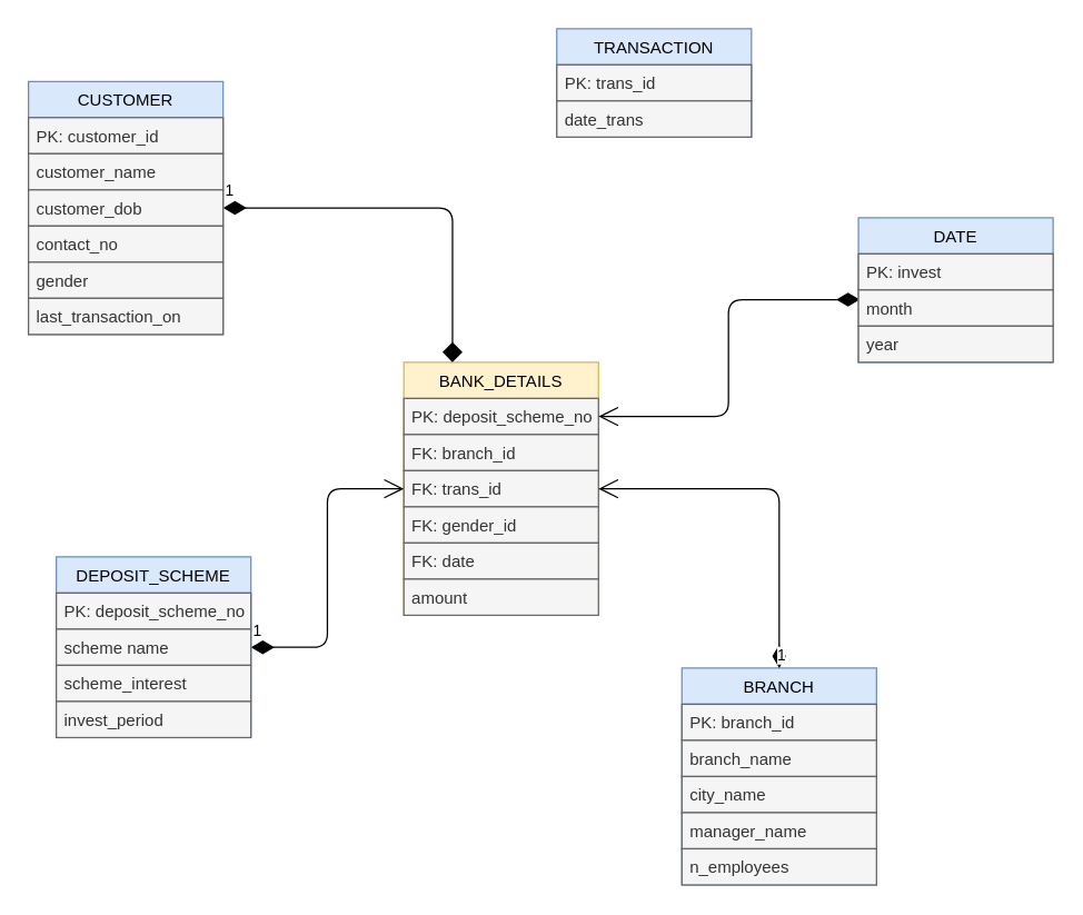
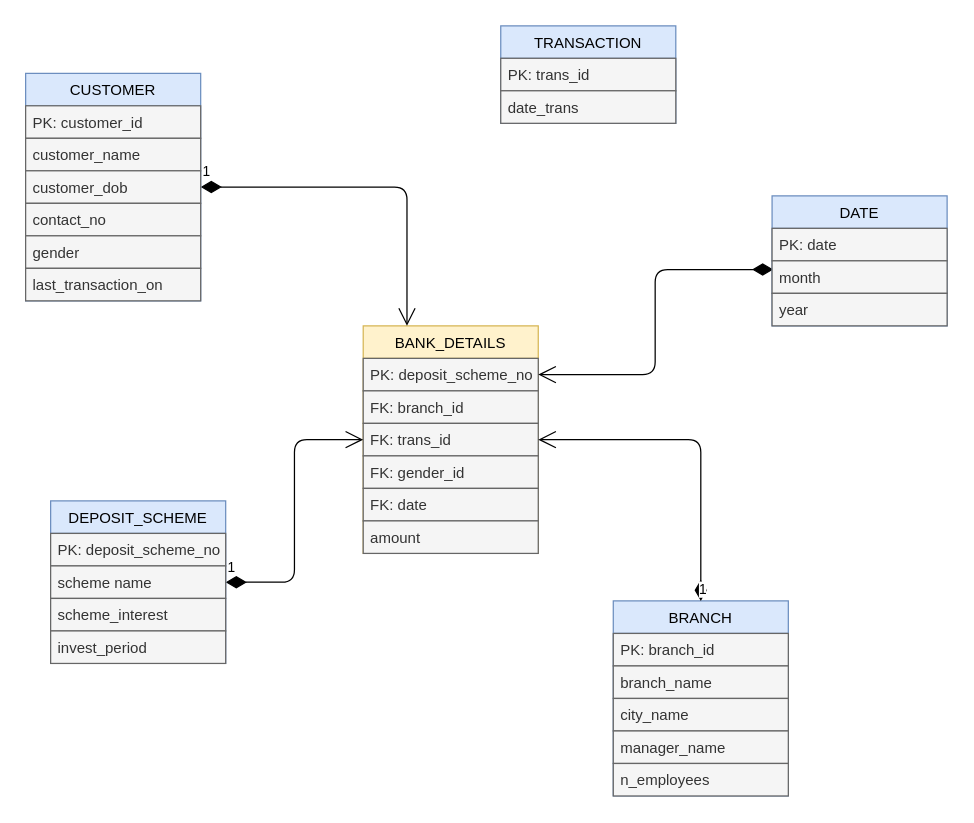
- <mxCell id="30" value="PK: invest" style="text;strokeColor=#666666;fillColor=#f5f5f5;align=left;verticalAlign=top;spacingLeft=4;spacingRight=4;overflow=hidden;rotatable=0;points=[[0,0.5],[1,0.5]];portConstraint=eastwest;fontColor=#333333;" vertex="1" parent="29"><mxGeometry y="26" width="140" height="26" as="geometry" /></mxCell>
+ <mxCell id="30" value="PK: date" style="text;strokeColor=#666666;fillColor=#f5f5f5;align=left;verticalAlign=top;spacingLeft=4;spacingRight=4;overflow=hidden;rotatable=0;points=[[0,0.5],[1,0.5]];portConstraint=eastwest;fontColor=#333333;" vertex="1" parent="29"><mxGeometry y="26" width="140" height="26" as="geometry" /></mxCell>
- <mxCell id="9" value="1" style="endArrow=diamond;html=1;endSize=12;startArrow=diamondThin;startSize=14;startFill=1;edgeStyle=orthogonalEdgeStyle;align=left;verticalAlign=bottom;entryX=0.25;entryY=0;entryDx=0;entryDy=0;rounded=1;" edge="1" parent="1" source="10" target="2"><mxGeometry x="-1" y="3" relative="1" as="geometry"><mxPoint x="210" y="310" as="sourcePoint" /><mxPoint x="370" y="310" as="targetPoint" /></mxGeometry></mxCell>
+ <mxCell id="9" value="1" style="endArrow=open;html=1;endSize=12;startArrow=diamondThin;startSize=14;startFill=1;edgeStyle=orthogonalEdgeStyle;align=left;verticalAlign=bottom;entryX=0.25;entryY=0;entryDx=0;entryDy=0;rounded=1;" edge="1" parent="1" source="10" target="2"><mxGeometry x="-1" y="3" relative="1" as="geometry"><mxPoint x="210" y="310" as="sourcePoint" /><mxPoint x="370" y="310" as="targetPoint" /></mxGeometry></mxCell>
